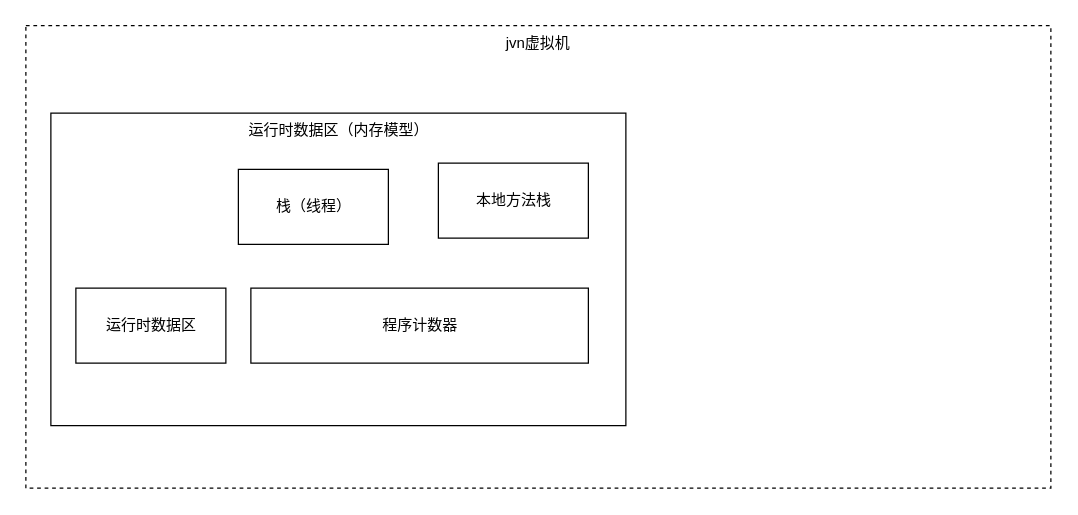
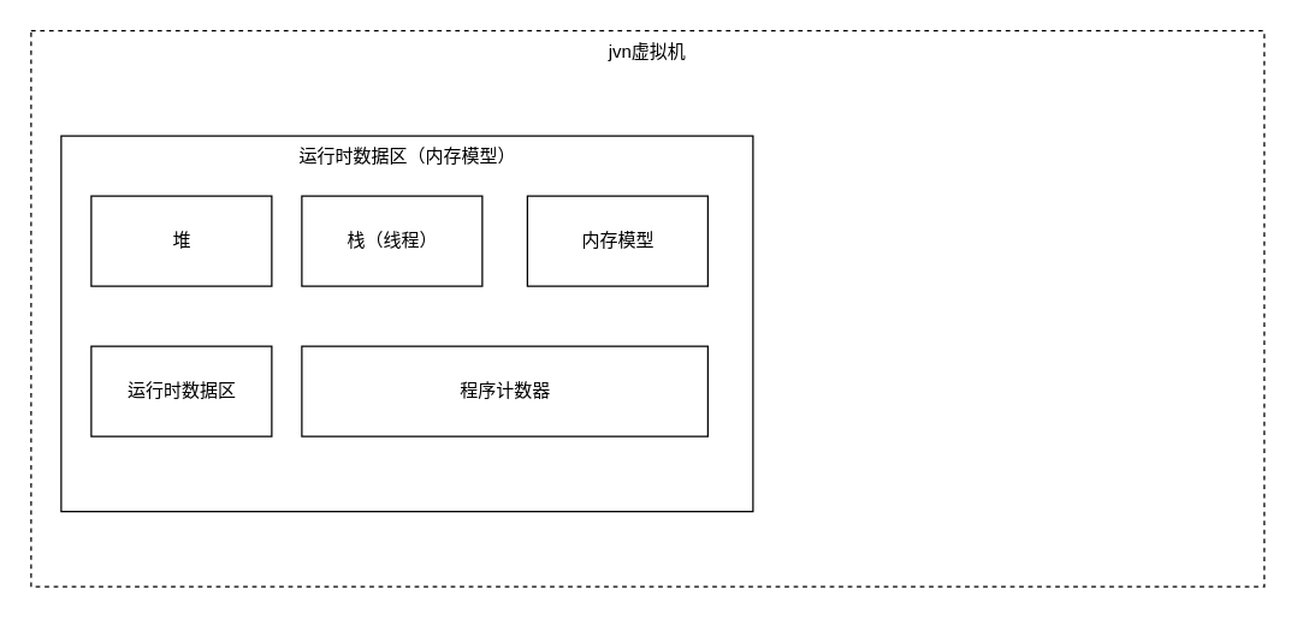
+ <mxCell id="4" value="堆" style="verticalLabelPosition=middle;verticalAlign=middle;html=1;shape=mxgraph.basic.rect;fillColor2=none;strokeWidth=1;size=20;indent=5;align=center;labelPosition=center;horizontal=1;" vertex="1" parent="1"><mxGeometry x="60" y="130" width="120" height="60" as="geometry" /></mxCell>
- <mxCell id="6" value="本地方法栈" style="verticalLabelPosition=middle;verticalAlign=middle;html=1;shape=mxgraph.basic.rect;fillColor2=none;strokeWidth=1;size=20;indent=5;align=center;labelPosition=center;" vertex="1" parent="1"><mxGeometry x="350" y="130" width="120" height="60" as="geometry" /></mxCell>
+ <mxCell id="6" value="内存模型" style="verticalLabelPosition=middle;verticalAlign=middle;html=1;shape=mxgraph.basic.rect;fillColor2=none;strokeWidth=1;size=20;indent=5;align=center;labelPosition=center;" vertex="1" parent="1"><mxGeometry x="350" y="130" width="120" height="60" as="geometry" /></mxCell>
- <mxCell id="5" value="栈（线程）" style="verticalLabelPosition=middle;verticalAlign=middle;html=1;shape=mxgraph.basic.rect;fillColor2=none;strokeWidth=1;size=20;indent=5;align=center;labelPosition=center;" vertex="1" parent="1"><mxGeometry x="190" y="135" width="120" height="60" as="geometry" /></mxCell>
+ <mxCell id="5" value="栈（线程）" style="verticalLabelPosition=middle;verticalAlign=middle;html=1;shape=mxgraph.basic.rect;fillColor2=none;strokeWidth=1;size=20;indent=5;align=center;labelPosition=center;" vertex="1" parent="1"><mxGeometry x="200" y="130" width="120" height="60" as="geometry" /></mxCell>
